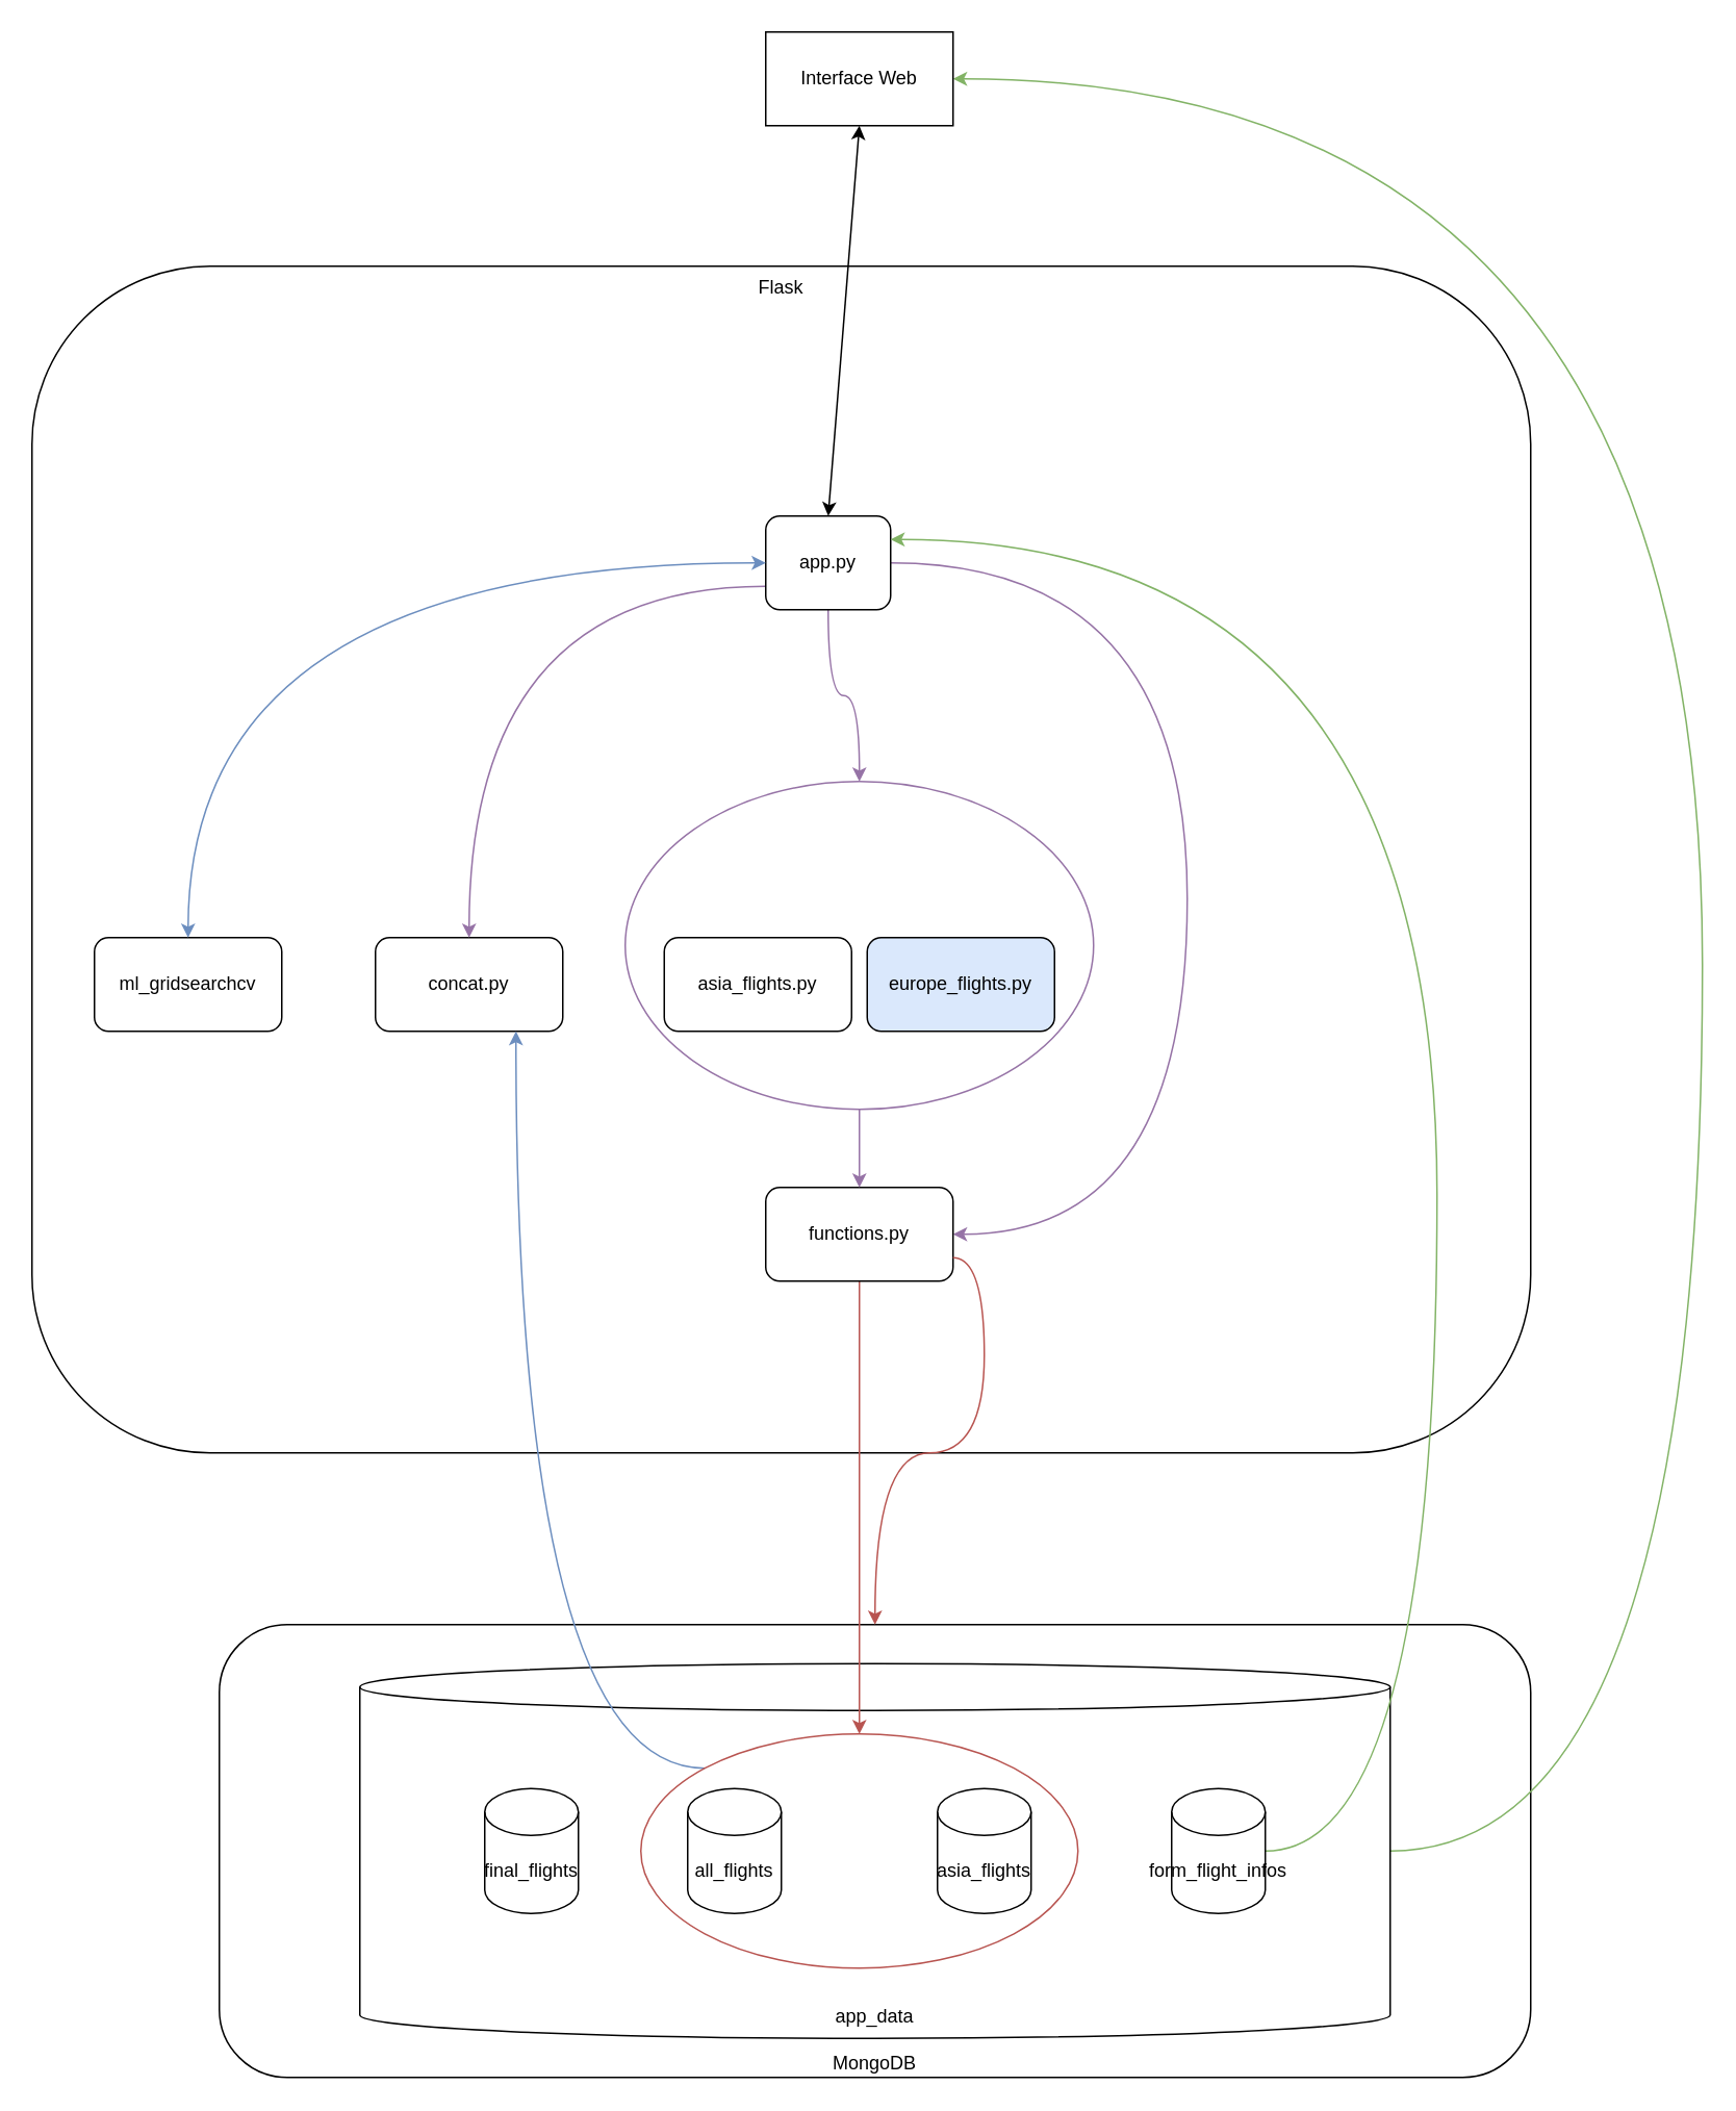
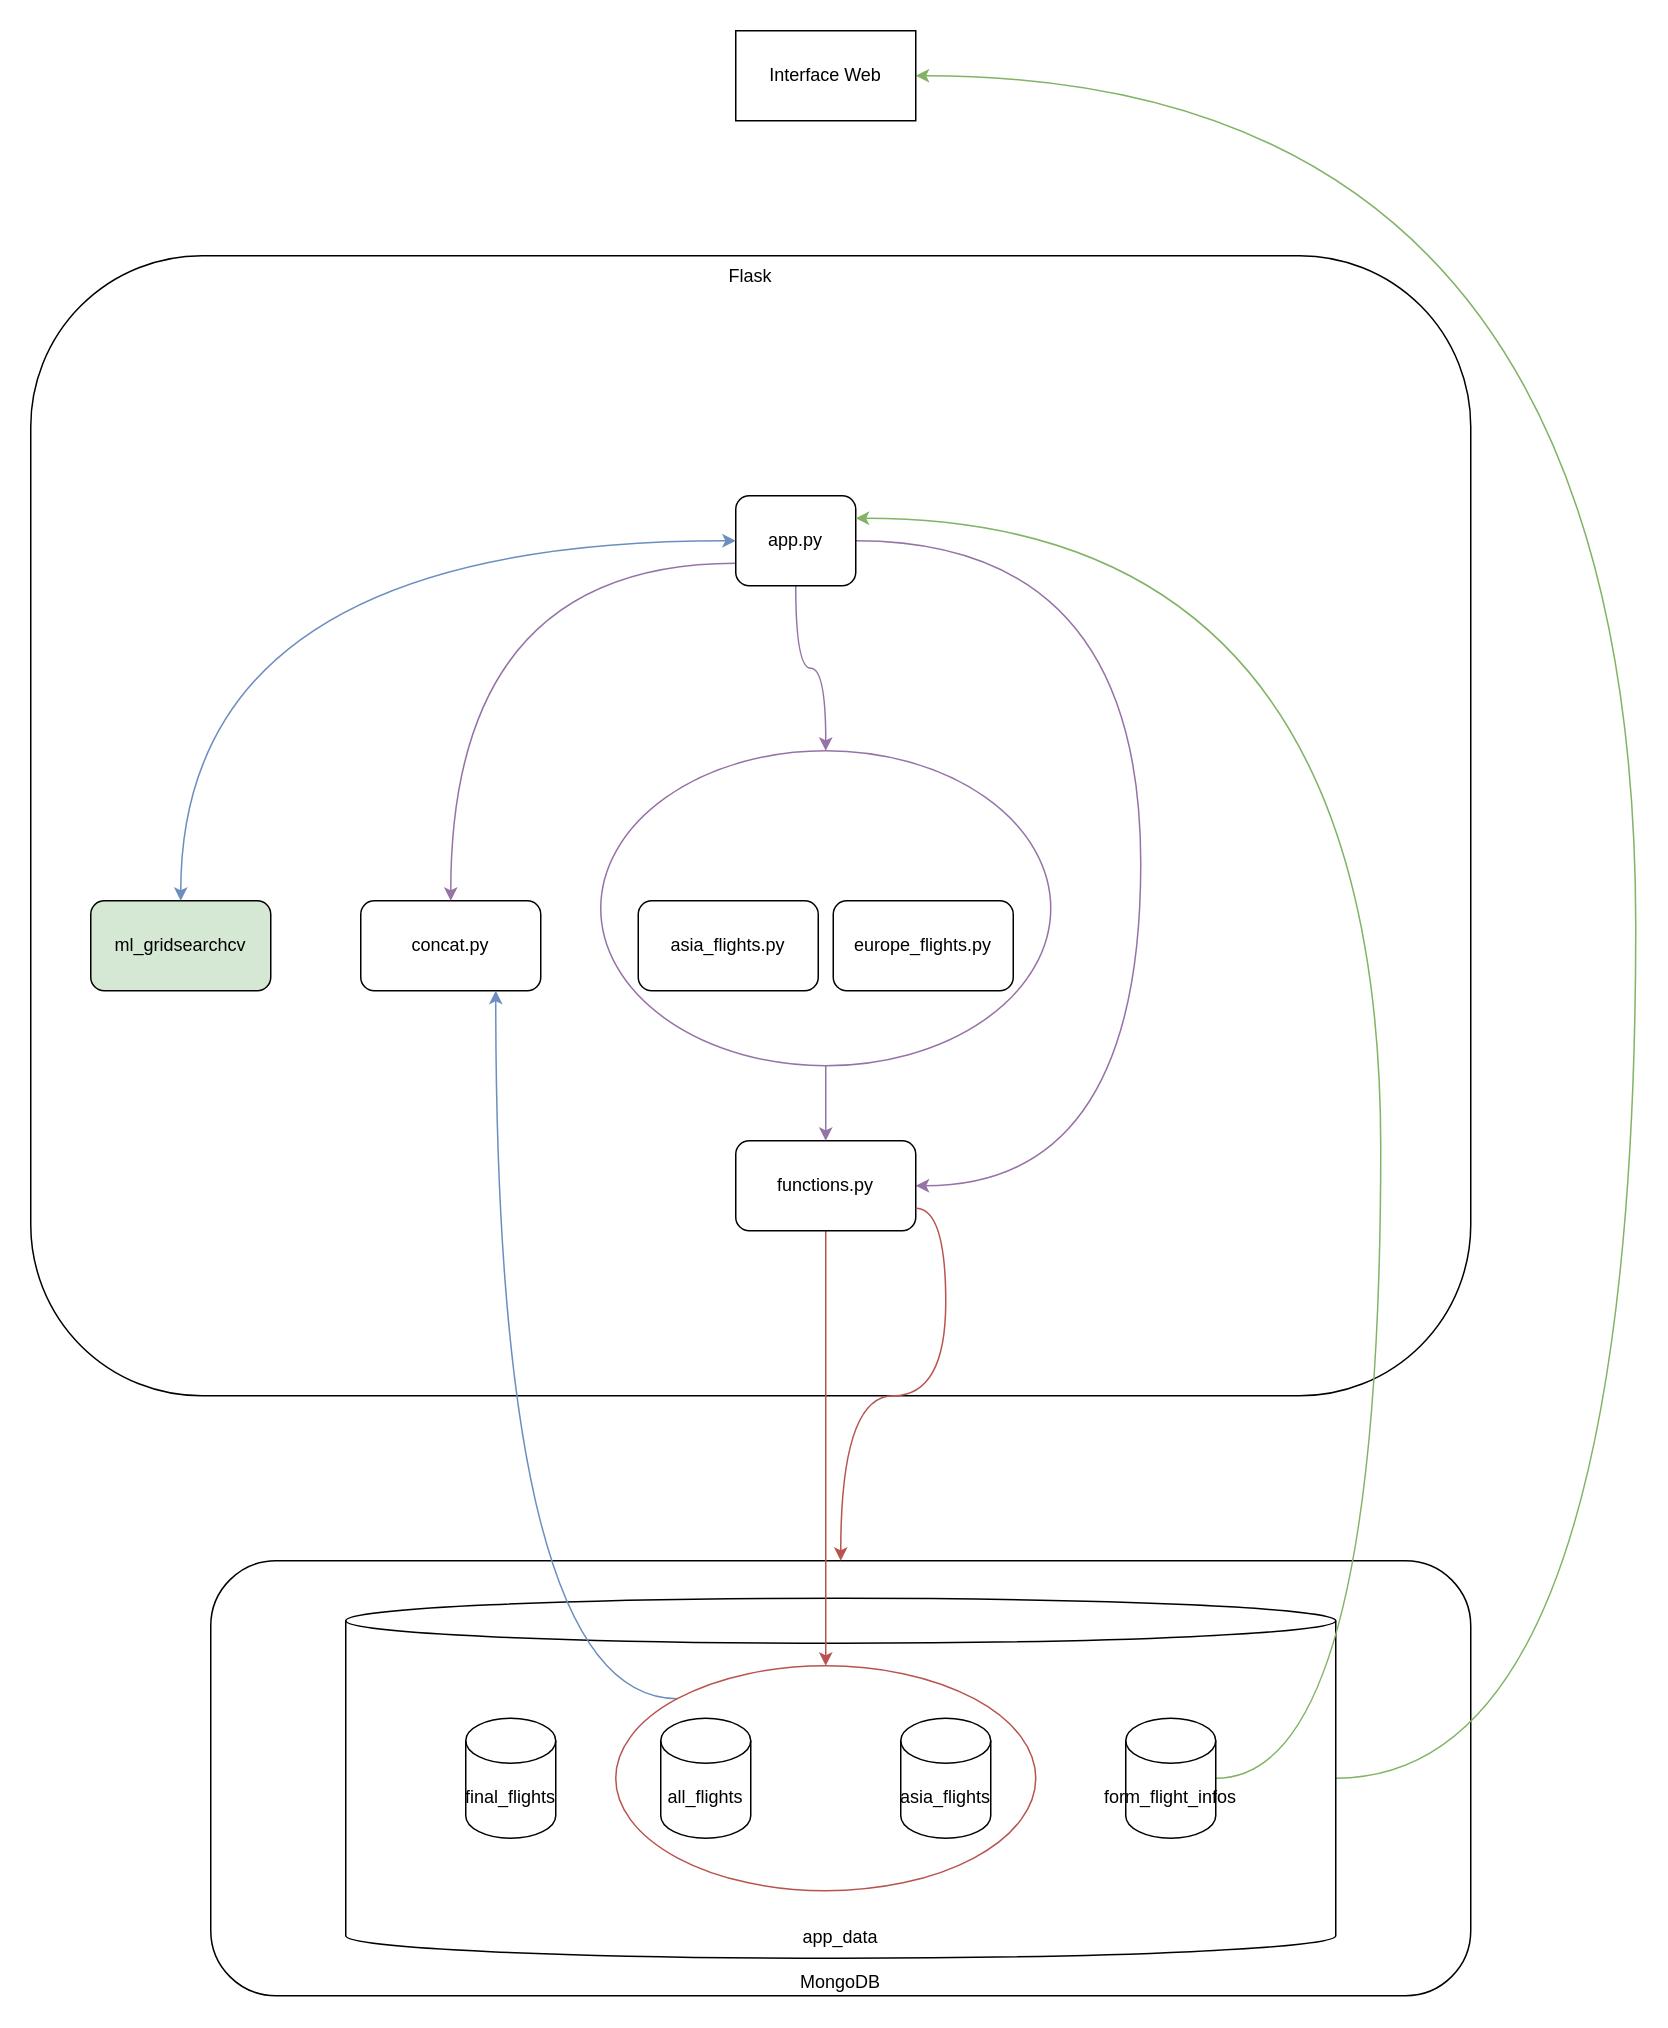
- <mxCell id="29" value="" style="endArrow=classic;startArrow=classic;html=1;rounded=0;curved=1;entryX=0.5;entryY=1;entryDx=0;entryDy=0;exitX=0.5;exitY=0;exitDx=0;exitDy=0;" edge="1" parent="1" source="12" target="20"><mxGeometry width="50" height="50" relative="1" as="geometry"><mxPoint x="550" y="300" as="sourcePoint" /><mxPoint x="600" y="250" as="targetPoint" /></mxGeometry></mxCell>
- <mxCell id="7" value="ml_gridsearchcv" style="rounded=1;whiteSpace=wrap;html=1;" vertex="1" parent="1"><mxGeometry x="60" y="600" width="120" height="60" as="geometry" /></mxCell>
+ <mxCell id="7" value="ml_gridsearchcv" style="rounded=1;whiteSpace=wrap;html=1;fillColor=#d5e8d4;" vertex="1" parent="1"><mxGeometry x="60" y="600" width="120" height="60" as="geometry" /></mxCell>
- <mxCell id="24" value="europe_flights.py" style="rounded=1;whiteSpace=wrap;html=1;fillColor=#dae8fc;" vertex="1" parent="1"><mxGeometry x="555" y="600" width="120" height="60" as="geometry" /></mxCell>
+ <mxCell id="24" value="europe_flights.py" style="rounded=1;whiteSpace=wrap;html=1;" vertex="1" parent="1"><mxGeometry x="555" y="600" width="120" height="60" as="geometry" /></mxCell>
